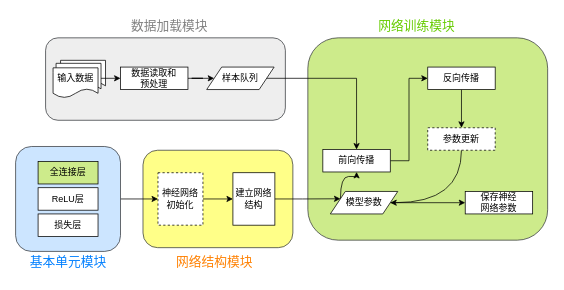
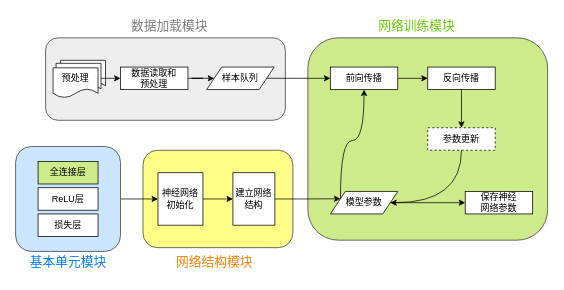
- <mxCell id="19" value="输入数据" style="shape=document;whiteSpace=wrap;html=1;boundedLbl=1;" vertex="1" parent="1"><mxGeometry x="70" y="90" width="60" height="40" as="geometry" /></mxCell>
+ <mxCell id="19" value="预处理" style="shape=document;whiteSpace=wrap;html=1;boundedLbl=1;" vertex="1" parent="1"><mxGeometry x="70" y="90" width="60" height="40" as="geometry" /></mxCell>
- <mxCell id="23" value="前向传播" style="rounded=0;whiteSpace=wrap;html=1;" vertex="1" parent="1"><mxGeometry x="430" y="199" width="90" height="30" as="geometry" /></mxCell>
+ <mxCell id="23" value="前向传播" style="rounded=0;whiteSpace=wrap;html=1;" vertex="1" parent="1"><mxGeometry x="440" y="89" width="90" height="30" as="geometry" /></mxCell>
- <mxCell id="14" value="神经网络初始化" style="rounded=0;whiteSpace=wrap;html=1;dashed=1;" vertex="1" parent="1"><mxGeometry x="210" y="230" width="60" height="70" as="geometry" /></mxCell>
+ <mxCell id="14" value="神经网络初始化" style="rounded=0;whiteSpace=wrap;html=1;" vertex="1" parent="1"><mxGeometry x="210" y="230" width="60" height="70" as="geometry" /></mxCell>
